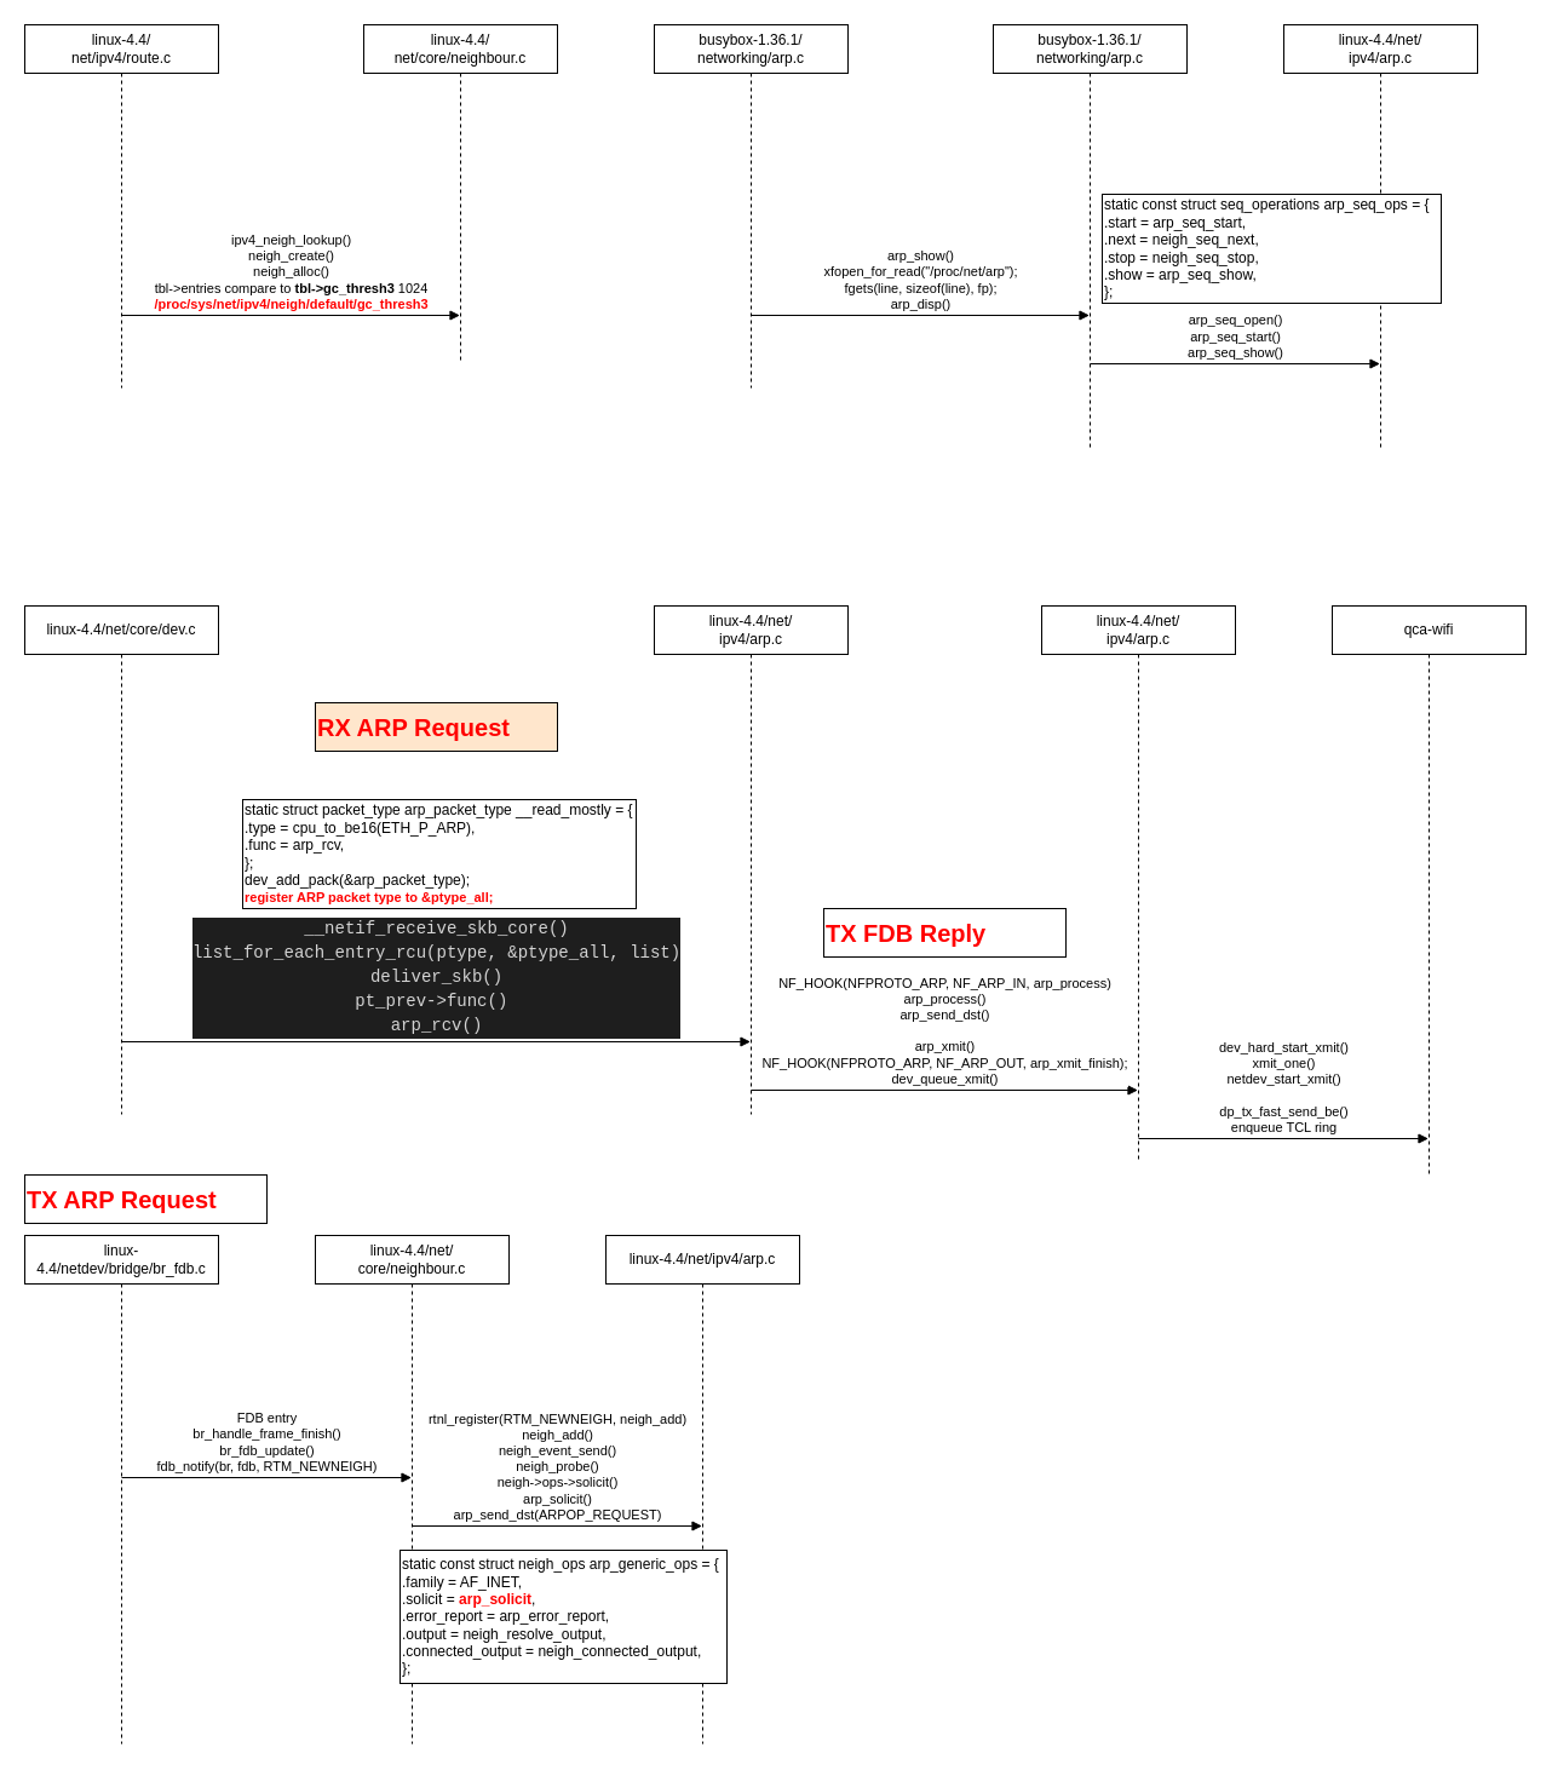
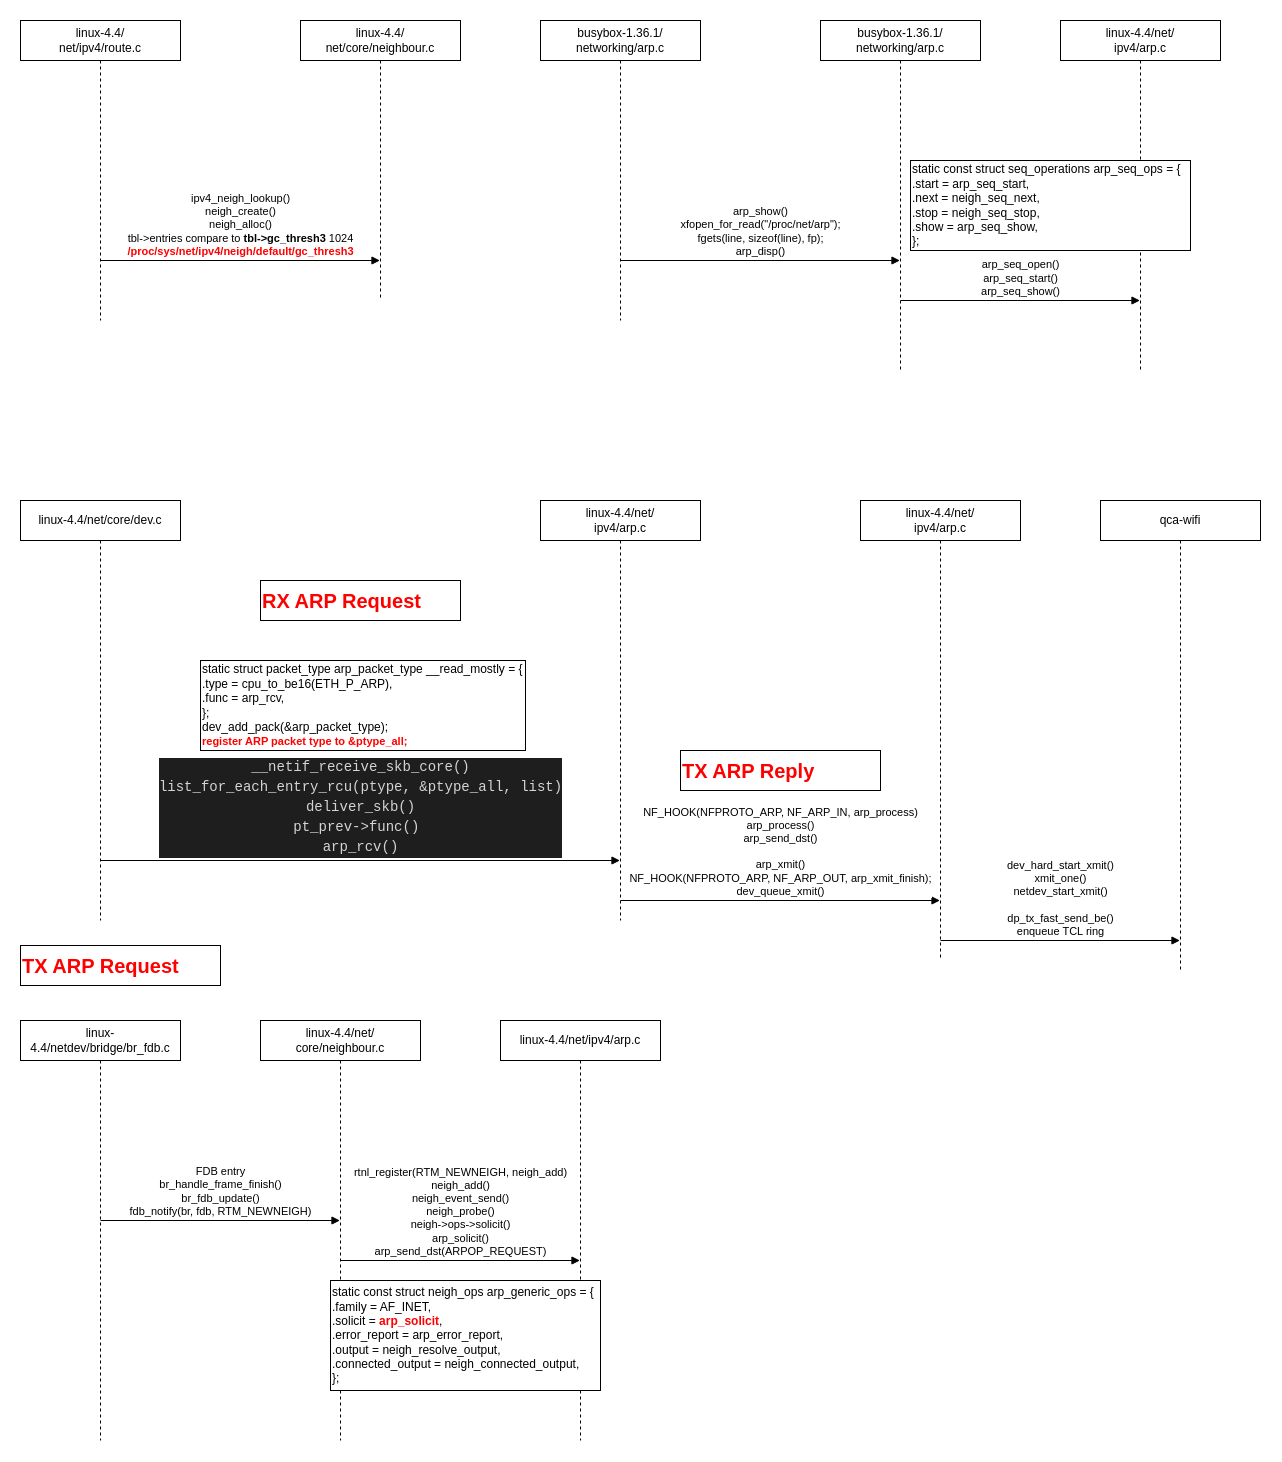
- <mxCell id="16" value="RX ARP Request" style="html=1;align=left;fontStyle=1;fontColor=#FF0000;fontSize=20;fillColor=#ffe6cc;" parent="1" vertex="1"><mxGeometry x="260" y="580" width="200" height="40" as="geometry" /></mxCell>
+ <mxCell id="16" value="RX ARP Request" style="html=1;align=left;fontStyle=1;fontColor=#FF0000;fontSize=20;" parent="1" vertex="1"><mxGeometry x="260" y="580" width="200" height="40" as="geometry" /></mxCell>
- <mxCell id="19" value="TX FDB Reply" style="html=1;align=left;fontStyle=1;fontColor=#FF0000;fontSize=20;" parent="1" vertex="1"><mxGeometry x="680" y="750" width="200" height="40" as="geometry" /></mxCell>
+ <mxCell id="19" value="TX ARP Reply" style="html=1;align=left;fontStyle=1;fontColor=#FF0000;fontSize=20;" parent="1" vertex="1"><mxGeometry x="680" y="750" width="200" height="40" as="geometry" /></mxCell>
- <mxCell id="27" value="TX ARP Request" style="html=1;align=left;fontStyle=1;fontColor=#FF0000;fontSize=20;" parent="1" vertex="1"><mxGeometry y="970" width="200" height="40" as="geometry" x="20" /></mxCell>
+ <mxCell id="27" value="TX ARP Request" style="html=1;align=left;fontStyle=1;fontColor=#FF0000;fontSize=20;" parent="1" vertex="1"><mxGeometry x="20" y="945" width="200" height="40" as="geometry" /></mxCell>
